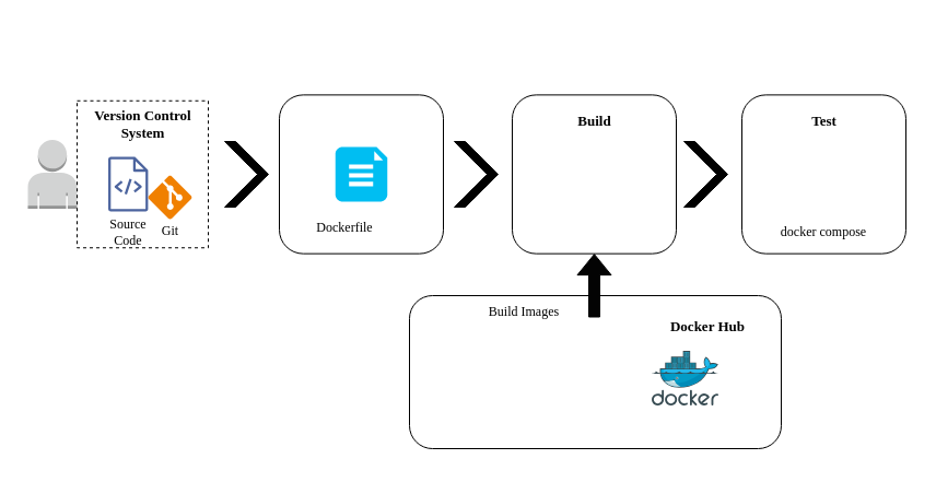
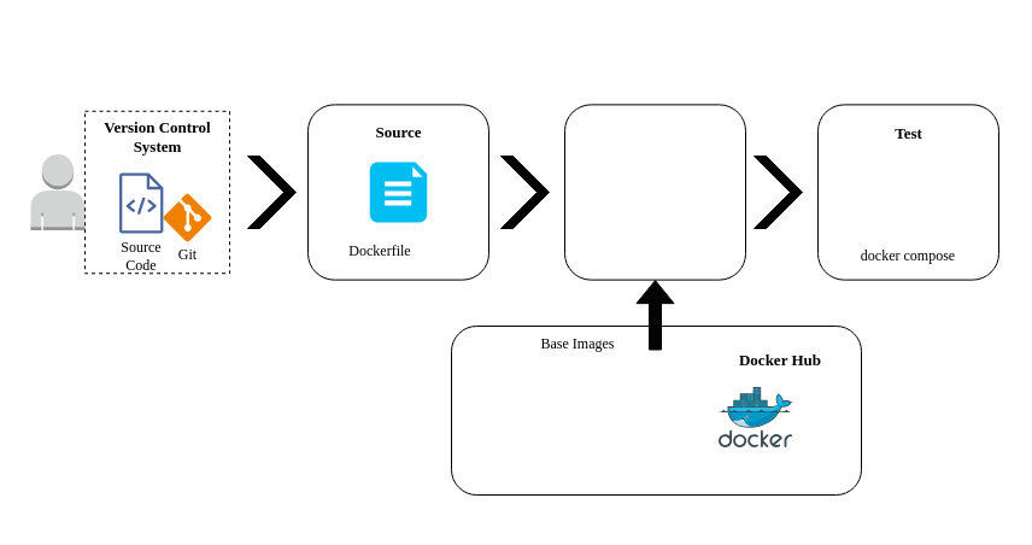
+ <mxCell id="24" value="Source" style="text;strokeColor=none;align=center;fillColor=none;html=1;verticalAlign=middle;whiteSpace=wrap;rounded=0;fontFamily=Tahoma;fontSize=13;fontStyle=1" vertex="1" parent="1"><mxGeometry x="265.5" y="93.5" width="129" height="30" as="geometry" /></mxCell>
- <mxCell id="25" value="Build" style="text;strokeColor=none;align=center;fillColor=none;html=1;verticalAlign=middle;whiteSpace=wrap;rounded=0;fontFamily=Tahoma;fontSize=13;fontStyle=1" vertex="1" parent="1"><mxGeometry x="478.5" y="95" width="129" height="30" as="geometry" /></mxCell>
- <mxCell id="30" value="&lt;font style=&quot;font-size: 12px;&quot;&gt;Build Images&lt;/font&gt;" style="text;strokeColor=none;align=center;fillColor=none;html=1;verticalAlign=middle;whiteSpace=wrap;rounded=0;fontSize=12;fontFamily=Tahoma;" vertex="1" parent="1"><mxGeometry x="431.17" y="270" width="95.5" height="30" as="geometry" /></mxCell>
+ <mxCell id="30" value="&lt;font style=&quot;font-size: 12px;&quot;&gt;Base Images&lt;/font&gt;" style="text;strokeColor=none;align=center;fillColor=none;html=1;verticalAlign=middle;whiteSpace=wrap;rounded=0;fontSize=12;fontFamily=Tahoma;" vertex="1" parent="1"><mxGeometry x="431.17" y="270" width="95.5" height="30" as="geometry" /></mxCell>
